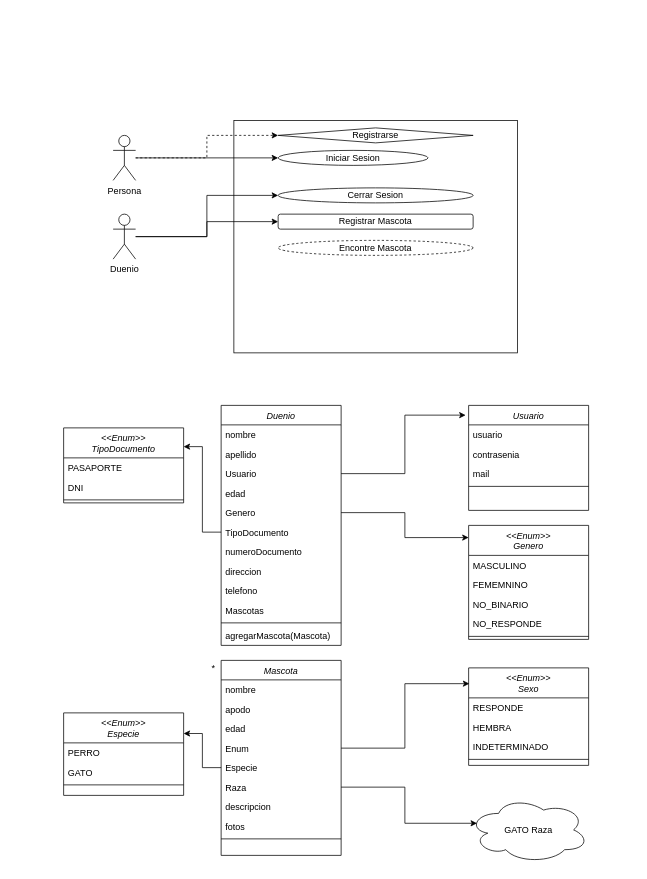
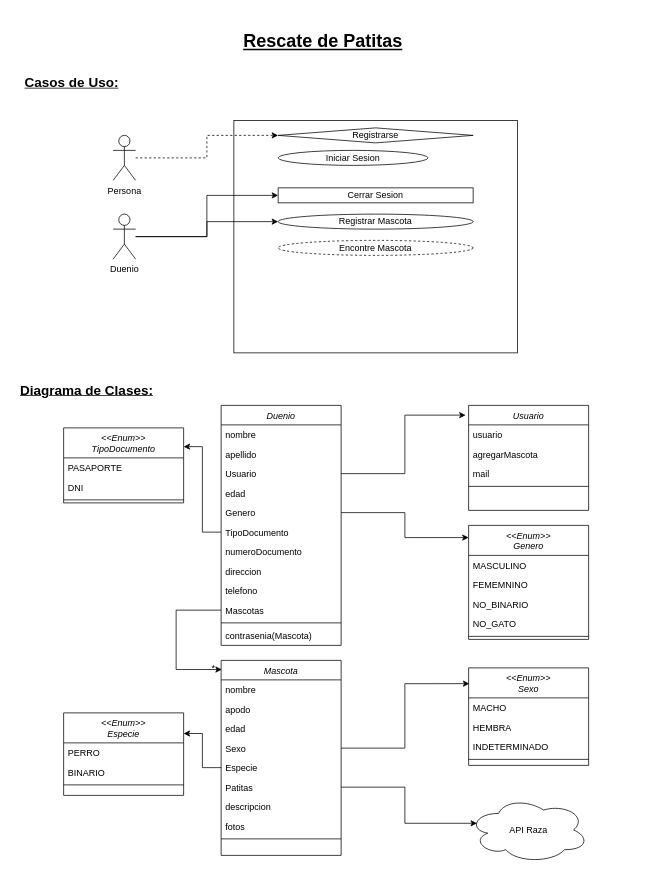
+ <mxCell id="57" value="&lt;font style=&quot;font-size: 24px&quot;&gt;&lt;u&gt;&lt;b&gt;Rescate de Patitas&lt;/b&gt;&lt;/u&gt;&lt;/font&gt;" style="text;html=1;strokeColor=none;fillColor=none;align=center;verticalAlign=middle;whiteSpace=wrap;rounded=0;" vertex="1" parent="1"><mxGeometry width="820" height="70" as="geometry" x="20" y="20" /></mxCell>
+ <mxCell id="60" value="&lt;b&gt;&lt;u&gt;&lt;font style=&quot;font-size: 18px&quot;&gt;Casos de Uso:&lt;/font&gt;&lt;/u&gt;&lt;/b&gt;" style="text;html=1;strokeColor=none;fillColor=none;align=center;verticalAlign=middle;whiteSpace=wrap;rounded=0;" vertex="1" parent="1"><mxGeometry y="90" width="150" height="40" as="geometry" x="20" /></mxCell>
- <mxCell id="62" style="edgeStyle=orthogonalEdgeStyle;rounded=0;orthogonalLoop=1;jettySize=auto;html=1;entryX=0;entryY=0.5;entryDx=0;entryDy=0;" edge="1" parent="1" source="63" target="65"><mxGeometry relative="1" as="geometry" /></mxCell>
- <mxCell id="69" value="Cerrar Sesion" style="ellipse;whiteSpace=wrap;html=1;" vertex="1" parent="1"><mxGeometry x="370" y="250" width="260" height="20" as="geometry" /></mxCell>
+ <mxCell id="69" value="Cerrar Sesion" style="whiteSpace=wrap;html=1;rounded=0;" vertex="1" parent="1"><mxGeometry x="370" y="250" width="260" height="20" as="geometry" /></mxCell>
- <mxCell id="70" value="Registrar Mascota" style="whiteSpace=wrap;html=1;rounded=1;" vertex="1" parent="1"><mxGeometry x="370" y="285" width="260" height="20" as="geometry" /></mxCell>
+ <mxCell id="70" value="Registrar Mascota" style="ellipse;whiteSpace=wrap;html=1;" vertex="1" parent="1"><mxGeometry x="370" y="285" width="260" height="20" as="geometry" /></mxCell>
+ <mxCell id="71" value="&lt;b&gt;&lt;u&gt;&lt;font style=&quot;font-size: 18px&quot;&gt;Diagrama de Clases:&lt;/font&gt;&lt;/u&gt;&lt;/b&gt;" style="text;html=1;strokeColor=none;fillColor=none;align=center;verticalAlign=middle;whiteSpace=wrap;rounded=0;" vertex="1" parent="1"><mxGeometry y="500" width="190" height="40" as="geometry" x="20" /></mxCell>
- <mxCell id="18" value="contrasenia" style="text;align=left;verticalAlign=top;spacingLeft=4;spacingRight=4;overflow=hidden;rotatable=0;points=[[0,0.5],[1,0.5]];portConstraint=eastwest;rounded=0;shadow=0;html=0;" vertex="1" parent="16"><mxGeometry y="52" width="160" height="26" as="geometry" /></mxCell>
+ <mxCell id="18" value="agregarMascota" style="text;align=left;verticalAlign=top;spacingLeft=4;spacingRight=4;overflow=hidden;rotatable=0;points=[[0,0.5],[1,0.5]];portConstraint=eastwest;rounded=0;shadow=0;html=0;" vertex="1" parent="16"><mxGeometry y="52" width="160" height="26" as="geometry" /></mxCell>
- <mxCell id="26" value="NO_RESPONDE" style="text;align=left;verticalAlign=top;spacingLeft=4;spacingRight=4;overflow=hidden;rotatable=0;points=[[0,0.5],[1,0.5]];portConstraint=eastwest;" vertex="1" parent="22"><mxGeometry y="118" width="160" height="26" as="geometry" /></mxCell>
+ <mxCell id="26" value="NO_GATO" style="text;align=left;verticalAlign=top;spacingLeft=4;spacingRight=4;overflow=hidden;rotatable=0;points=[[0,0.5],[1,0.5]];portConstraint=eastwest;" vertex="1" parent="22"><mxGeometry y="118" width="160" height="26" as="geometry" /></mxCell>
- <mxCell id="15" value="agregarMascota(Mascota)" style="text;align=left;verticalAlign=top;spacingLeft=4;spacingRight=4;overflow=hidden;rotatable=0;points=[[0,0.5],[1,0.5]];portConstraint=eastwest;" parent="3" vertex="1"><mxGeometry y="294" width="160" height="26" as="geometry" /></mxCell>
+ <mxCell id="15" value="contrasenia(Mascota)" style="text;align=left;verticalAlign=top;spacingLeft=4;spacingRight=4;overflow=hidden;rotatable=0;points=[[0,0.5],[1,0.5]];portConstraint=eastwest;" parent="3" vertex="1"><mxGeometry y="294" width="160" height="26" as="geometry" /></mxCell>
+ <mxCell id="49" style="edgeStyle=orthogonalEdgeStyle;rounded=0;orthogonalLoop=1;jettySize=auto;html=1;entryX=0.006;entryY=0.047;entryDx=0;entryDy=0;entryPerimeter=0;" edge="1" parent="1" source="13" target="39"><mxGeometry relative="1" as="geometry"><Array as="points"><mxPoint x="234" y="813" /><mxPoint x="234" y="892" /></Array></mxGeometry></mxCell>
- <mxCell id="35" value="RESPONDE" style="text;align=left;verticalAlign=top;spacingLeft=4;spacingRight=4;overflow=hidden;rotatable=0;points=[[0,0.5],[1,0.5]];portConstraint=eastwest;" vertex="1" parent="34"><mxGeometry y="40" width="160" height="26" as="geometry" /></mxCell>
+ <mxCell id="35" value="MACHO" style="text;align=left;verticalAlign=top;spacingLeft=4;spacingRight=4;overflow=hidden;rotatable=0;points=[[0,0.5],[1,0.5]];portConstraint=eastwest;" vertex="1" parent="34"><mxGeometry y="40" width="160" height="26" as="geometry" /></mxCell>
- <mxCell id="43" value="Enum" style="text;align=left;verticalAlign=top;spacingLeft=4;spacingRight=4;overflow=hidden;rotatable=0;points=[[0,0.5],[1,0.5]];portConstraint=eastwest;" vertex="1" parent="39"><mxGeometry y="104" width="160" height="26" as="geometry" /></mxCell>
+ <mxCell id="43" value="Sexo" style="text;align=left;verticalAlign=top;spacingLeft=4;spacingRight=4;overflow=hidden;rotatable=0;points=[[0,0.5],[1,0.5]];portConstraint=eastwest;" vertex="1" parent="39"><mxGeometry y="104" width="160" height="26" as="geometry" /></mxCell>
- <mxCell id="54" value="GATO" style="text;align=left;verticalAlign=top;spacingLeft=4;spacingRight=4;overflow=hidden;rotatable=0;points=[[0,0.5],[1,0.5]];portConstraint=eastwest;rounded=0;shadow=0;html=0;" vertex="1" parent="52"><mxGeometry y="66" width="160" height="26" as="geometry" /></mxCell>
+ <mxCell id="54" value="BINARIO" style="text;align=left;verticalAlign=top;spacingLeft=4;spacingRight=4;overflow=hidden;rotatable=0;points=[[0,0.5],[1,0.5]];portConstraint=eastwest;rounded=0;shadow=0;html=0;" vertex="1" parent="52"><mxGeometry y="66" width="160" height="26" as="geometry" /></mxCell>
- <mxCell id="45" value="Raza" style="text;align=left;verticalAlign=top;spacingLeft=4;spacingRight=4;overflow=hidden;rotatable=0;points=[[0,0.5],[1,0.5]];portConstraint=eastwest;" vertex="1" parent="39"><mxGeometry y="156" width="160" height="26" as="geometry" /></mxCell>
+ <mxCell id="45" value="Patitas" style="text;align=left;verticalAlign=top;spacingLeft=4;spacingRight=4;overflow=hidden;rotatable=0;points=[[0,0.5],[1,0.5]];portConstraint=eastwest;" vertex="1" parent="39"><mxGeometry y="156" width="160" height="26" as="geometry" /></mxCell>
- <mxCell id="58" value="GATO Raza" style="ellipse;shape=cloud;whiteSpace=wrap;html=1;" vertex="1" parent="1"><mxGeometry x="624" y="1062" width="160" height="88" as="geometry" /></mxCell>
+ <mxCell id="58" value="API Raza" style="ellipse;shape=cloud;whiteSpace=wrap;html=1;" vertex="1" parent="1"><mxGeometry x="624" y="1062" width="160" height="88" as="geometry" /></mxCell>
